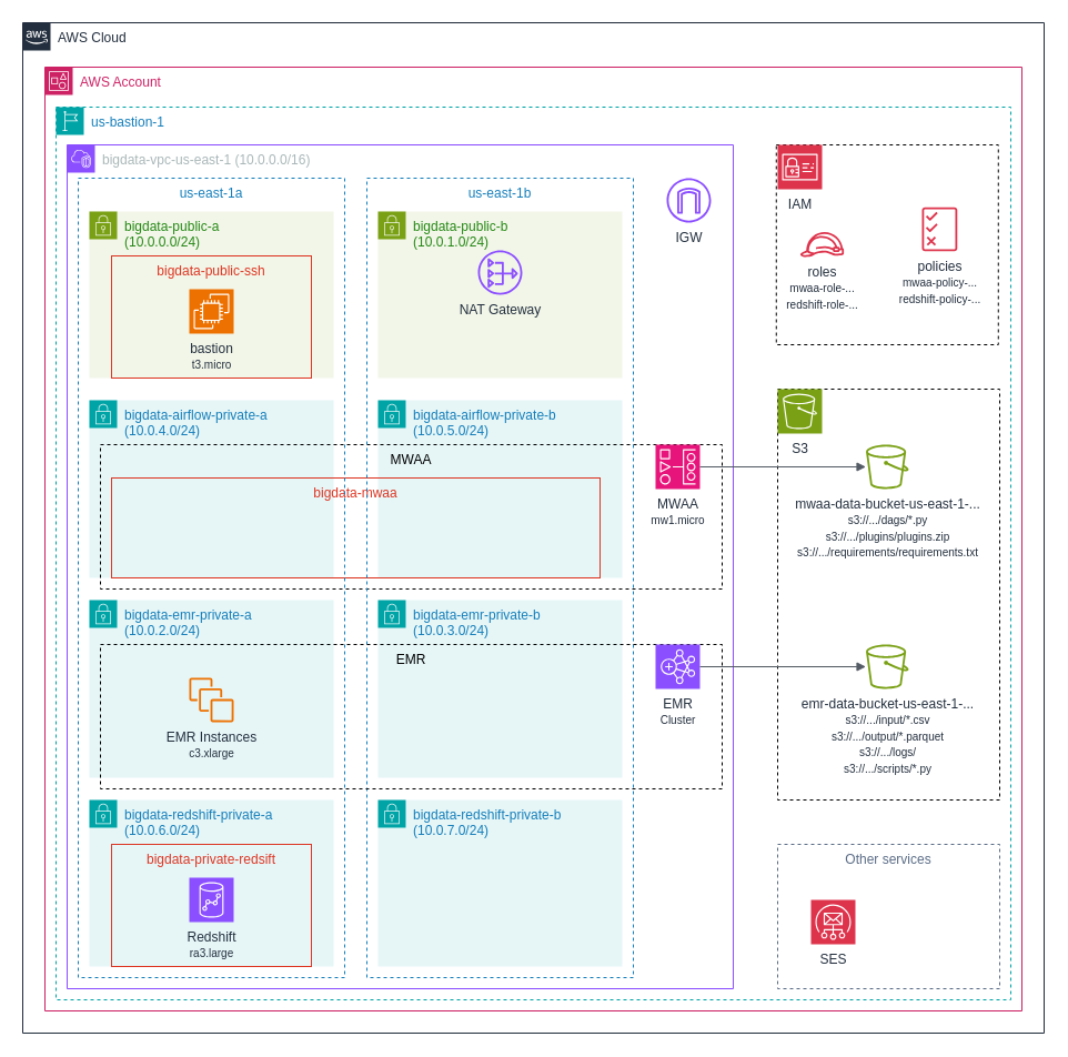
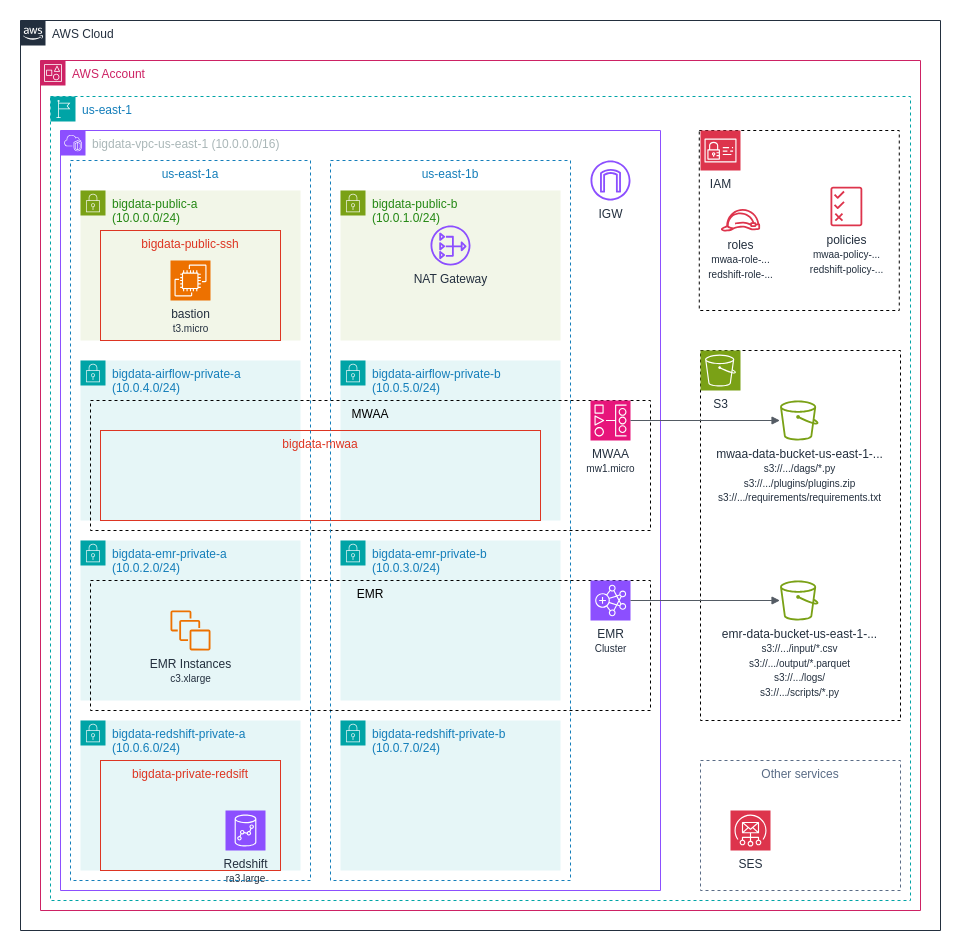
- <mxCell id="35" value="us-bastion-1" style="points=[[0,0],[0.25,0],[0.5,0],[0.75,0],[1,0],[1,0.25],[1,0.5],[1,0.75],[1,1],[0.75,1],[0.5,1],[0.25,1],[0,1],[0,0.75],[0,0.5],[0,0.25]];outlineConnect=0;gradientColor=none;html=1;whiteSpace=wrap;fontSize=12;fontStyle=0;container=1;pointerEvents=0;collapsible=0;recursiveResize=0;shape=mxgraph.aws4.group;grIcon=mxgraph.aws4.group_region;strokeColor=#00A4A6;fillColor=none;verticalAlign=top;align=left;spacingLeft=30;fontColor=#147EBA;dashed=1;" vertex="1" parent="1"><mxGeometry x="50" y="96" width="860" height="804" as="geometry" /></mxCell>
+ <mxCell id="35" value="us-east-1" style="points=[[0,0],[0.25,0],[0.5,0],[0.75,0],[1,0],[1,0.25],[1,0.5],[1,0.75],[1,1],[0.75,1],[0.5,1],[0.25,1],[0,1],[0,0.75],[0,0.5],[0,0.25]];outlineConnect=0;gradientColor=none;html=1;whiteSpace=wrap;fontSize=12;fontStyle=0;container=1;pointerEvents=0;collapsible=0;recursiveResize=0;shape=mxgraph.aws4.group;grIcon=mxgraph.aws4.group_region;strokeColor=#00A4A6;fillColor=none;verticalAlign=top;align=left;spacingLeft=30;fontColor=#147EBA;dashed=1;" vertex="1" parent="1"><mxGeometry x="50" y="96" width="860" height="804" as="geometry" /></mxCell>
- <mxCell id="9" value="IGW" style="sketch=0;outlineConnect=0;fontColor=#232F3E;gradientColor=none;fillColor=#8C4FFF;strokeColor=none;dashed=0;verticalLabelPosition=bottom;verticalAlign=top;align=center;html=1;fontSize=12;fontStyle=0;aspect=fixed;pointerEvents=1;shape=mxgraph.aws4.internet_gateway;" vertex="1" parent="8"><mxGeometry x="540" y="30" width="40" height="40" as="geometry" /></mxCell>
+ <mxCell id="9" value="IGW" style="sketch=0;outlineConnect=0;fontColor=#232F3E;gradientColor=none;fillColor=#8C4FFF;strokeColor=none;dashed=0;verticalLabelPosition=bottom;verticalAlign=top;align=center;html=1;fontSize=12;fontStyle=0;aspect=fixed;pointerEvents=1;shape=mxgraph.aws4.internet_gateway;" vertex="1" parent="8"><mxGeometry x="530" y="30" width="40" height="40" as="geometry" /></mxCell>
- <mxCell id="16" value="Redshift&lt;div&gt;&lt;font style=&quot;font-size: 10px;&quot;&gt;ra3.large&lt;/font&gt;&lt;/div&gt;" style="sketch=0;points=[[0,0,0],[0.25,0,0],[0.5,0,0],[0.75,0,0],[1,0,0],[0,1,0],[0.25,1,0],[0.5,1,0],[0.75,1,0],[1,1,0],[0,0.25,0],[0,0.5,0],[0,0.75,0],[1,0.25,0],[1,0.5,0],[1,0.75,0]];outlineConnect=0;fontColor=#232F3E;fillColor=#8C4FFF;strokeColor=#ffffff;dashed=0;verticalLabelPosition=bottom;verticalAlign=top;align=center;html=1;fontSize=12;fontStyle=0;aspect=fixed;shape=mxgraph.aws4.resourceIcon;resIcon=mxgraph.aws4.redshift;" vertex="1" parent="8"><mxGeometry x="110" y="660" width="40" height="40" as="geometry" /></mxCell>
+ <mxCell id="16" value="Redshift&lt;div&gt;&lt;font style=&quot;font-size: 10px;&quot;&gt;ra3.large&lt;/font&gt;&lt;/div&gt;" style="sketch=0;points=[[0,0,0],[0.25,0,0],[0.5,0,0],[0.75,0,0],[1,0,0],[0,1,0],[0.25,1,0],[0.5,1,0],[0.75,1,0],[1,1,0],[0,0.25,0],[0,0.5,0],[0,0.75,0],[1,0.25,0],[1,0.5,0],[1,0.75,0]];outlineConnect=0;fontColor=#232F3E;fillColor=#8C4FFF;strokeColor=#ffffff;dashed=0;verticalLabelPosition=bottom;verticalAlign=top;align=center;html=1;fontSize=12;fontStyle=0;aspect=fixed;shape=mxgraph.aws4.resourceIcon;resIcon=mxgraph.aws4.redshift;" vertex="1" parent="8"><mxGeometry x="165" y="680" width="40" height="40" as="geometry" /></mxCell>
